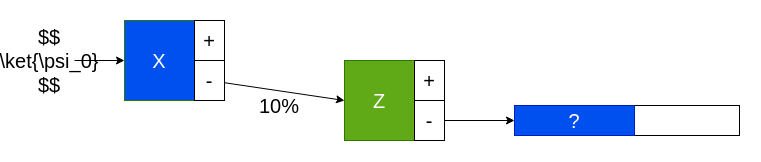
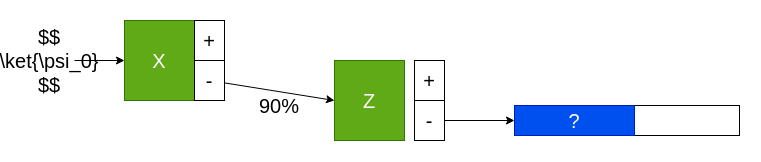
- <mxCell id="4" value="X" style="rounded=0;whiteSpace=wrap;html=1;fontSize=20;fillColor=#0050ef;fontColor=#ffffff;strokeColor=#2D7600;" vertex="1" parent="1"><mxGeometry x="120" y="20" width="70" height="80" as="geometry" /></mxCell>
+ <mxCell id="4" value="X" style="rounded=0;whiteSpace=wrap;html=1;fontSize=20;fillColor=#60a917;fontColor=#ffffff;strokeColor=#2D7600;" vertex="1" parent="1"><mxGeometry x="120" y="20" width="70" height="80" as="geometry" /></mxCell>
- <mxCell id="8" value="Z" style="rounded=0;whiteSpace=wrap;html=1;fontSize=20;fillColor=#60a917;fontColor=#ffffff;strokeColor=#2D7600;" vertex="1" parent="1"><mxGeometry x="340" y="60" width="70" height="80" as="geometry" /></mxCell>
+ <mxCell id="8" value="Z" style="rounded=0;whiteSpace=wrap;html=1;fontSize=20;fillColor=#60a917;fontColor=#ffffff;strokeColor=#2D7600;" vertex="1" parent="1"><mxGeometry x="330" y="60" width="70" height="80" as="geometry" /></mxCell>
- <mxCell id="12" value="10%" style="text;html=1;strokeColor=none;fillColor=none;align=center;verticalAlign=middle;whiteSpace=wrap;rounded=0;fontSize=20;" vertex="1" parent="1"><mxGeometry x="250" y="90" width="50" height="30" as="geometry" /></mxCell>
+ <mxCell id="12" value="90%" style="text;html=1;strokeColor=none;fillColor=none;align=center;verticalAlign=middle;whiteSpace=wrap;rounded=0;fontSize=20;" vertex="1" parent="1"><mxGeometry x="250" y="90" width="50" height="30" as="geometry" /></mxCell>
